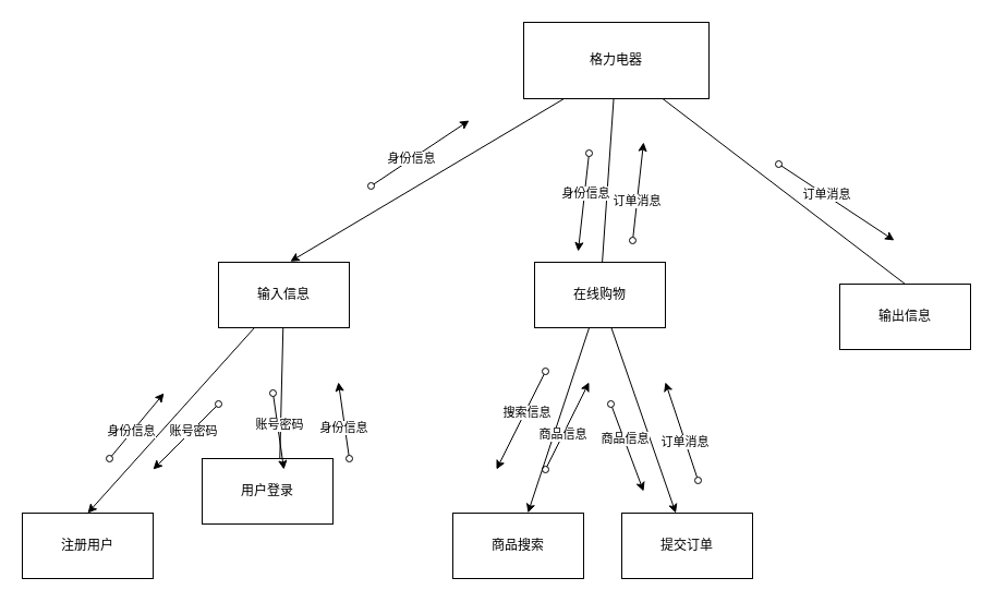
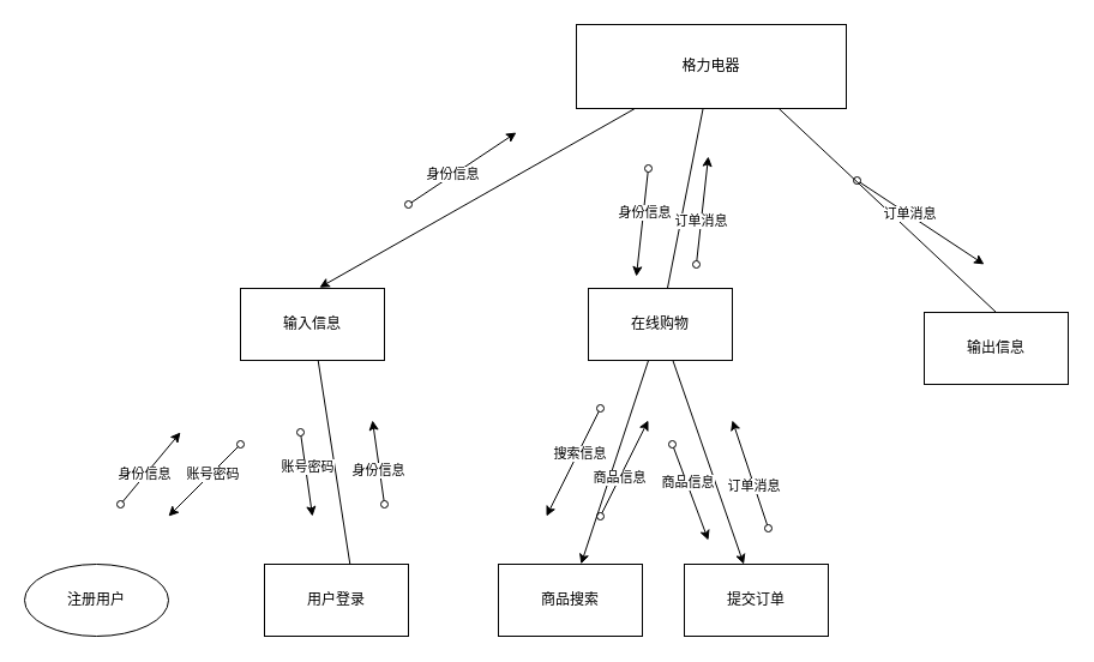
- <mxCell id="3" value="格力电器" style="rounded=0;whiteSpace=wrap;html=1;" parent="1" vertex="1"><mxGeometry x="480" y="20" width="170" height="70" as="geometry" /></mxCell>
+ <mxCell id="3" value="格力电器" style="rounded=0;whiteSpace=wrap;html=1;" parent="1" vertex="1"><mxGeometry x="480" y="20" width="225" height="70" as="geometry" /></mxCell>
- <mxCell id="7" style="edgeStyle=none;rounded=0;orthogonalLoop=1;jettySize=auto;html=1;startArrow=none;startFill=0;endArrow=classic;endFill=1;strokeColor=default;entryX=0.5;entryY=0;entryDx=0;entryDy=0;" parent="1" source="8" target="4" edge="1"><mxGeometry relative="1" as="geometry" /></mxCell>
- <mxCell id="13" value="用户登录" style="rounded=0;whiteSpace=wrap;html=1;" parent="1" vertex="1"><mxGeometry x="185" y="420" width="120" height="60" as="geometry" /></mxCell>
+ <mxCell id="13" value="用户登录" style="rounded=0;whiteSpace=wrap;html=1;" parent="1" vertex="1"><mxGeometry x="220" y="470" width="120" height="60" as="geometry" /></mxCell>
- <mxCell id="4" value="注册用户" style="rounded=0;whiteSpace=wrap;html=1;" parent="1" vertex="1"><mxGeometry x="20" y="470" width="120" height="60" as="geometry" /></mxCell>
+ <mxCell id="4" value="注册用户" style="ellipse;whiteSpace=wrap;html=1;" parent="1" vertex="1"><mxGeometry x="20" y="470" width="120" height="60" as="geometry" /></mxCell>
